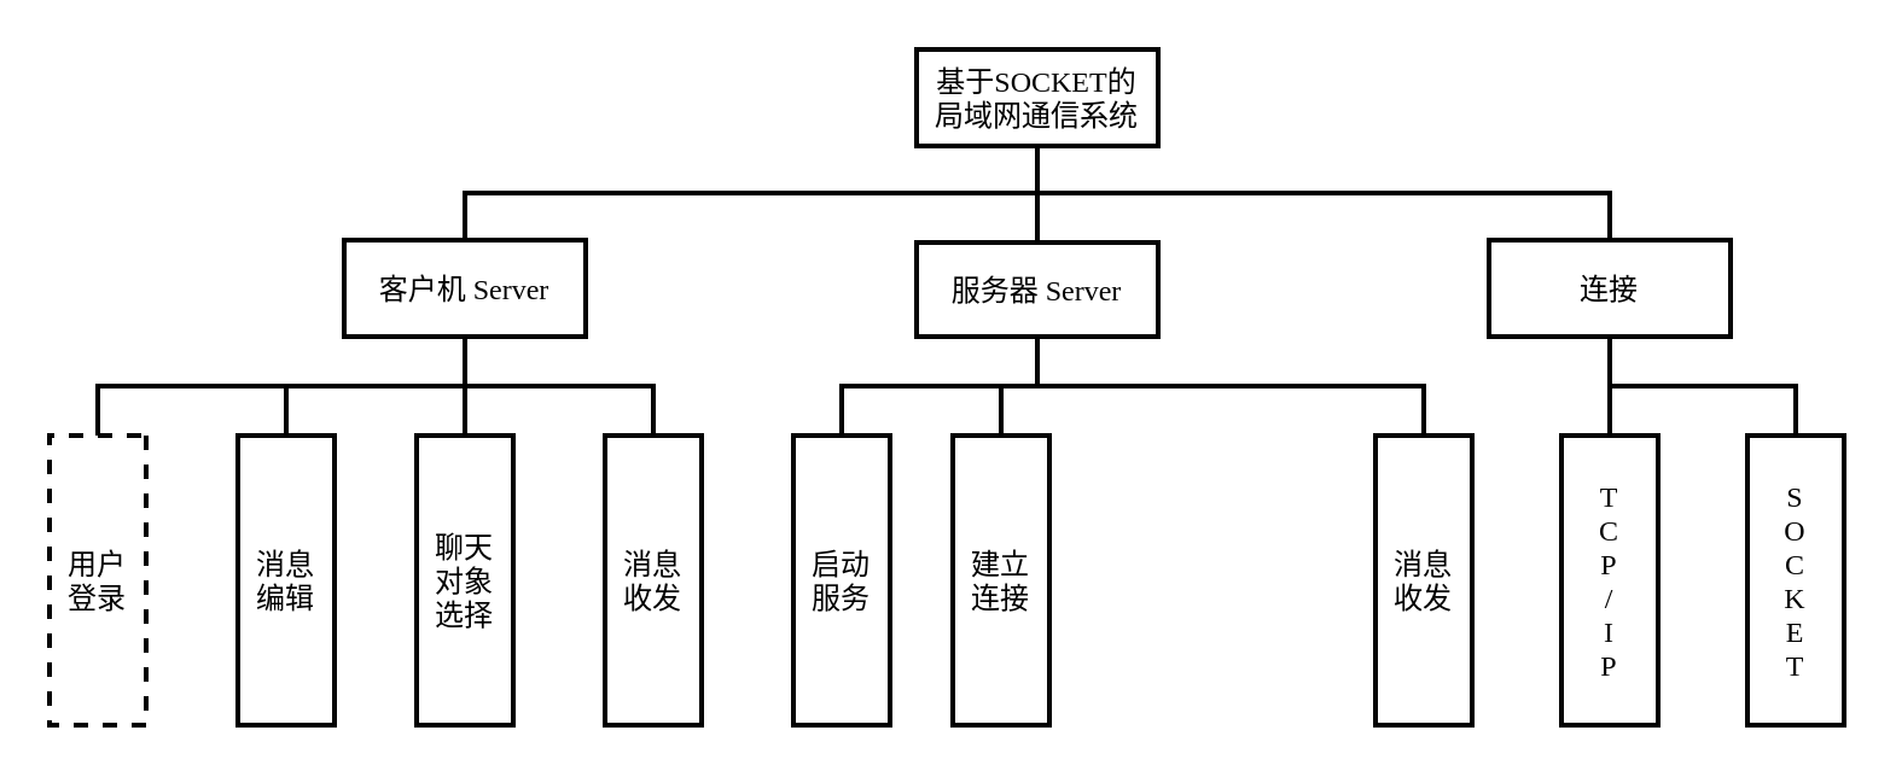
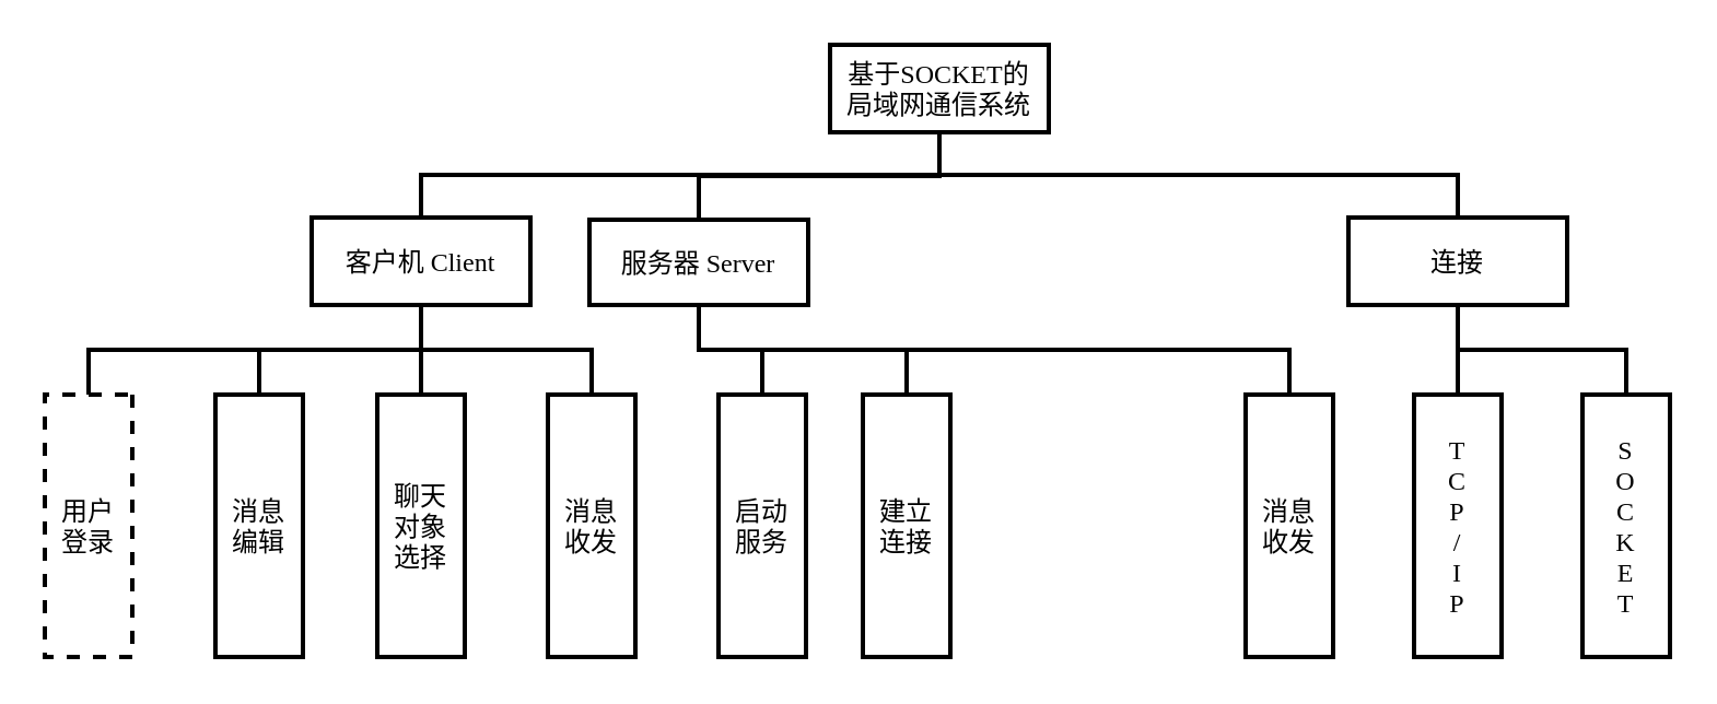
- <mxCell id="15" value="客户机 Server" style="rounded=0;strokeWidth=2;fontFamily=Times New Roman;" vertex="1" parent="1"><mxGeometry x="142" y="99" width="100" height="40" as="geometry" /></mxCell>
+ <mxCell id="15" value="客户机 Client" style="rounded=0;strokeWidth=2;fontFamily=Times New Roman;" vertex="1" parent="1"><mxGeometry x="142" y="99" width="100" height="40" as="geometry" /></mxCell>
- <mxCell id="5" value="服务器 Server" style="rounded=0;strokeWidth=2;fontFamily=Times New Roman;" vertex="1" parent="1"><mxGeometry x="379" y="100" width="100" height="39" as="geometry" /></mxCell>
+ <mxCell id="5" value="服务器 Server" style="rounded=0;strokeWidth=2;fontFamily=Times New Roman;" vertex="1" parent="1"><mxGeometry x="269" y="100" width="100" height="39" as="geometry" /></mxCell>
